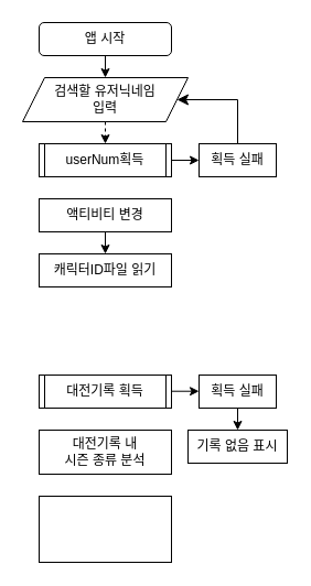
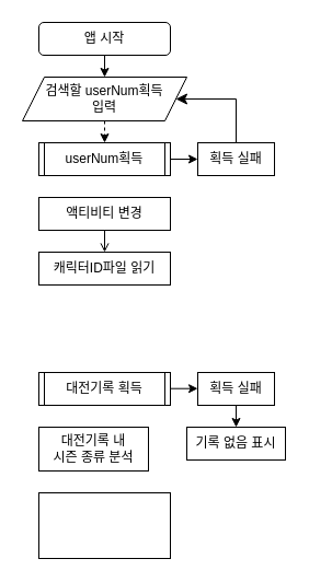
- <mxCell id="3" value="검색할 유저닉네임&lt;br&gt;입력" style="shape=parallelogram;perimeter=parallelogramPerimeter;whiteSpace=wrap;html=1;fixedSize=1;" vertex="1" parent="1"><mxGeometry x="20" y="70" width="150" height="40" as="geometry" /></mxCell>
+ <mxCell id="3" value="검색할 userNum획득&lt;br&gt;입력" style="shape=parallelogram;perimeter=parallelogramPerimeter;whiteSpace=wrap;html=1;fixedSize=1;" vertex="1" parent="1"><mxGeometry x="20" y="70" width="150" height="40" as="geometry" /></mxCell>
- <mxCell id="12" value="" style="endArrow=classic;html=1;rounded=0;exitX=0.5;exitY=1;exitDx=0;exitDy=0;" edge="1" parent="1" source="5" target="11"><mxGeometry width="50" height="50" relative="1" as="geometry"><mxPoint x="110" y="260" as="sourcePoint" /><mxPoint x="160" y="210" as="targetPoint" /></mxGeometry></mxCell>
+ <mxCell id="12" value="" style="endArrow=open;html=1;rounded=0;exitX=0.5;exitY=1;exitDx=0;exitDy=0;" edge="1" parent="1" source="5" target="11"><mxGeometry width="50" height="50" relative="1" as="geometry"><mxPoint x="110" y="260" as="sourcePoint" /><mxPoint x="160" y="210" as="targetPoint" /></mxGeometry></mxCell>
- <mxCell id="18" value="대전기록 내&lt;br&gt;시즌 종류 분석" style="rounded=0;whiteSpace=wrap;html=1;" vertex="1" parent="1"><mxGeometry x="35" y="390" width="120" height="40" as="geometry" /></mxCell>
+ <mxCell id="18" value="대전기록 내&lt;br&gt;시즌 종류 분석" style="rounded=0;whiteSpace=wrap;html=1;" vertex="1" parent="1"><mxGeometry x="35" y="390" width="100" height="40" as="geometry" /></mxCell>
